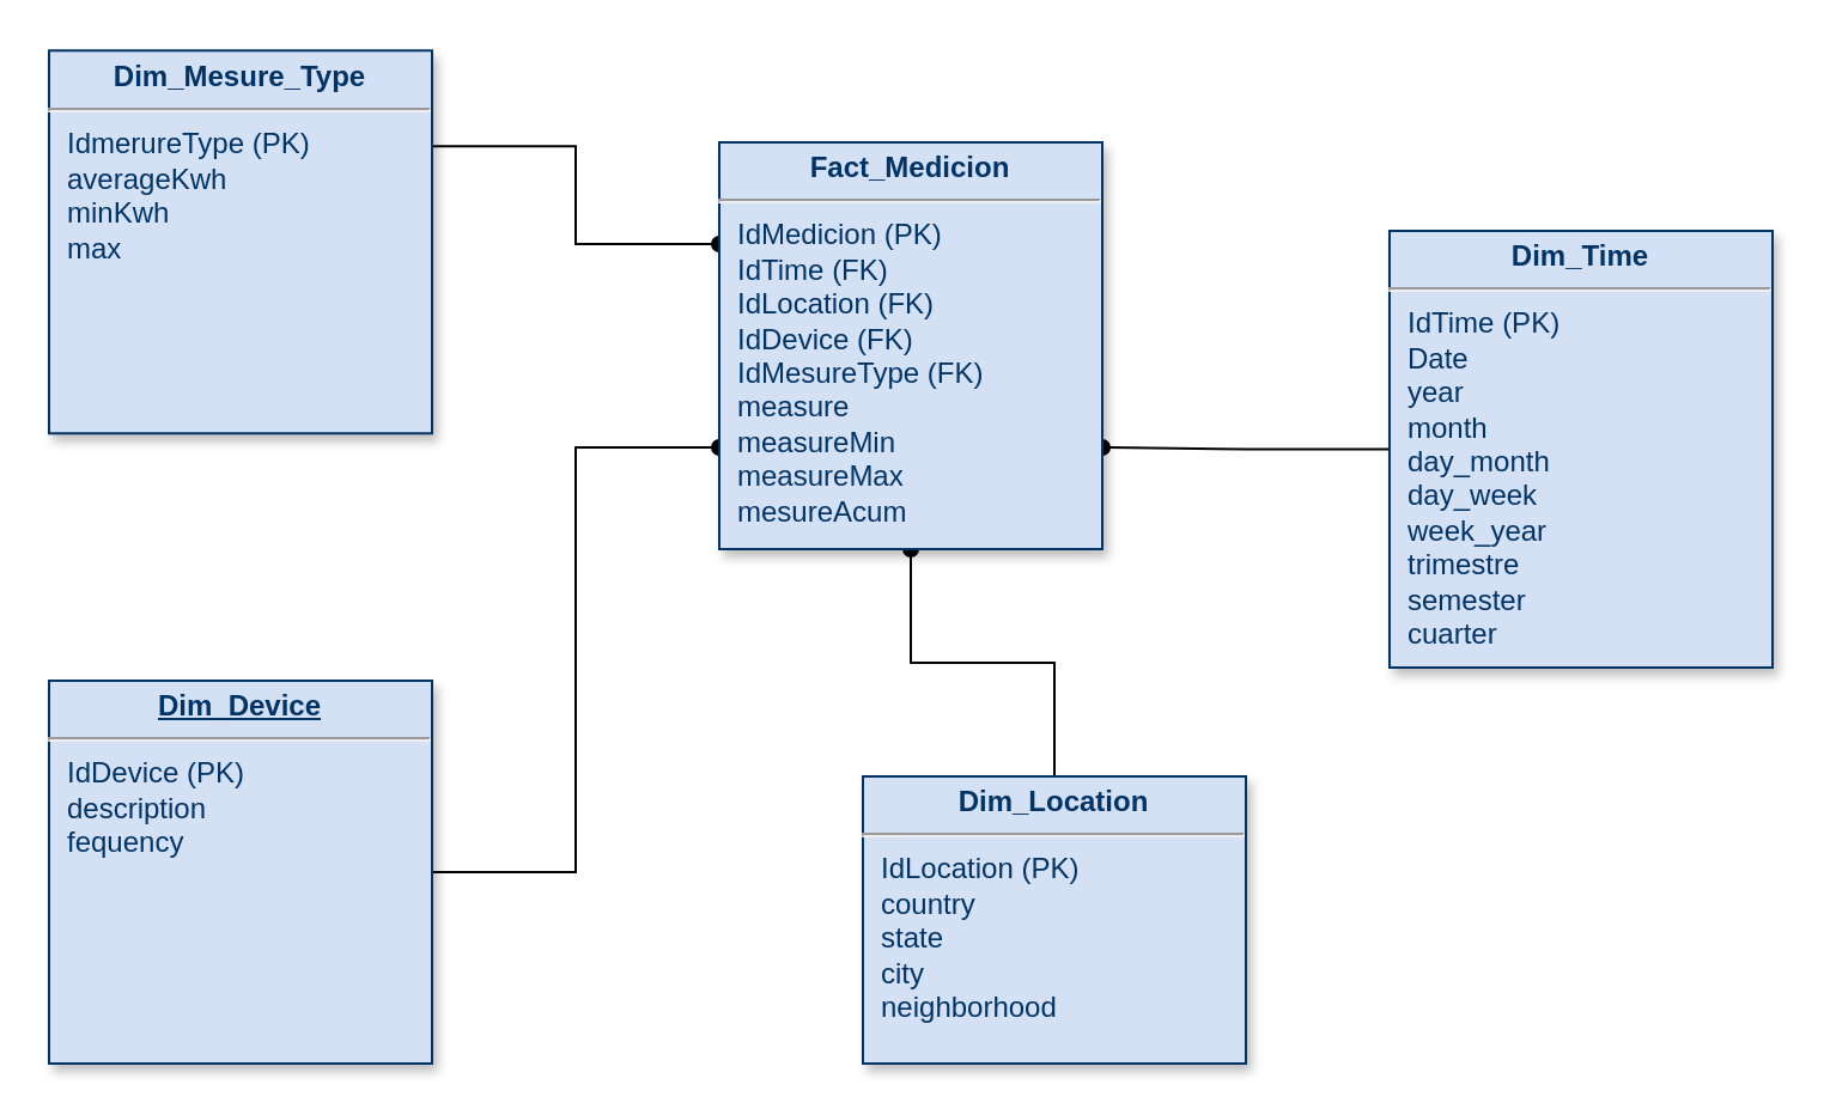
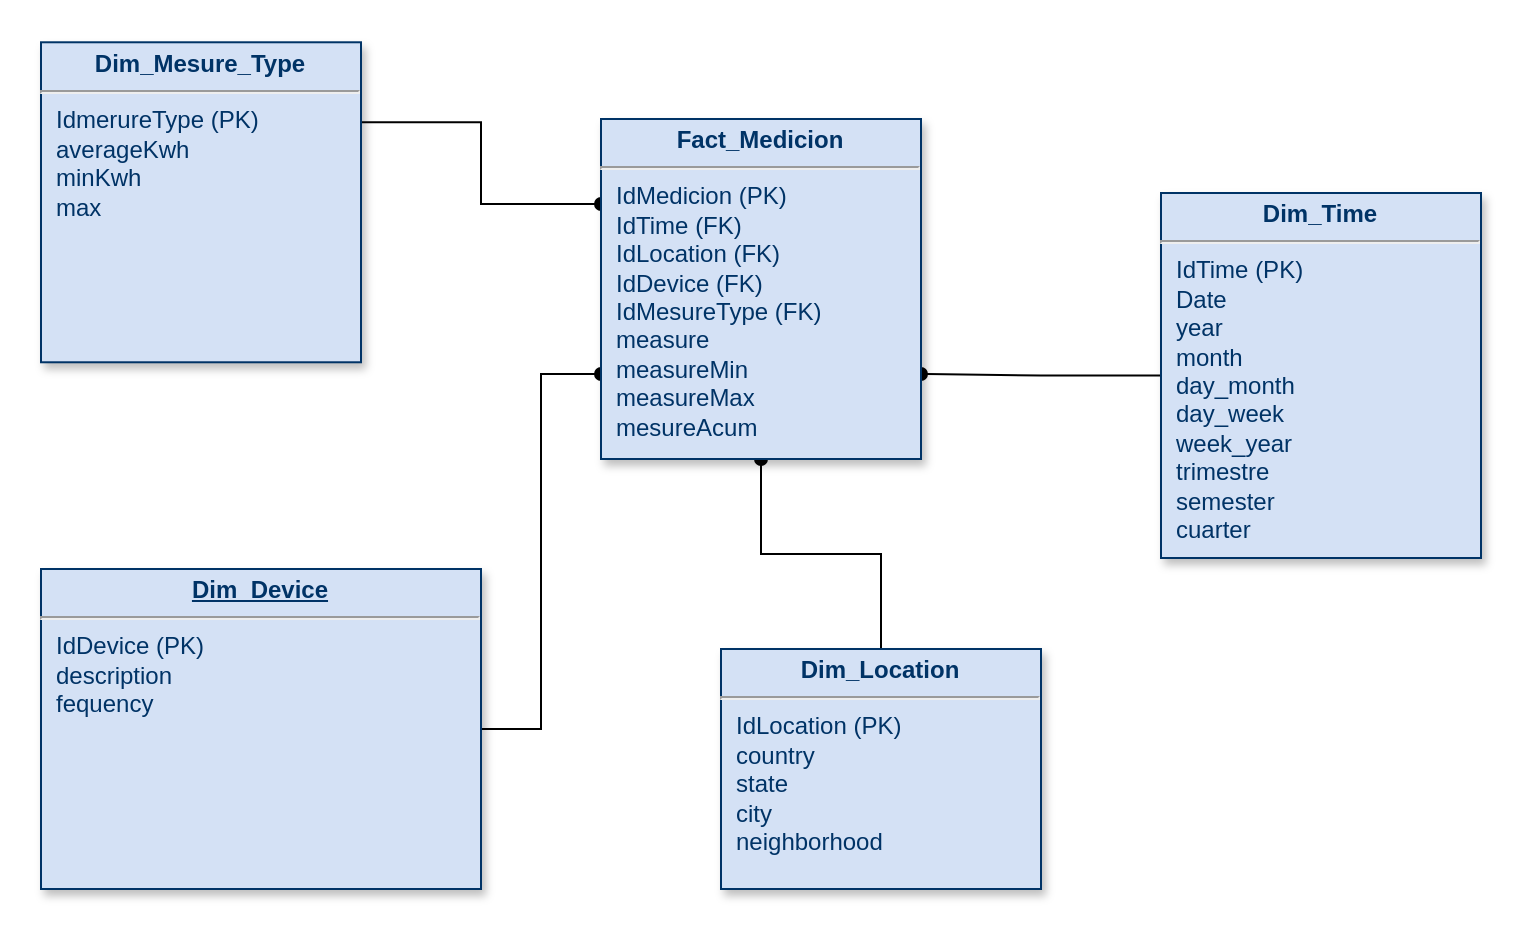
- <mxCell id="7" value="&lt;p style=&quot;margin: 0px ; margin-top: 4px ; text-align: center ; text-decoration: underline&quot;&gt;&lt;strong&gt;Dim_Device&lt;/strong&gt;&lt;/p&gt;&lt;hr&gt;&lt;p style=&quot;margin: 0px ; margin-left: 8px&quot;&gt;IdDevice (PK)&lt;/p&gt;&lt;p style=&quot;margin: 0px ; margin-left: 8px&quot;&gt;description&lt;/p&gt;&lt;p style=&quot;margin: 0px ; margin-left: 8px&quot;&gt;fequency&lt;/p&gt;&lt;p style=&quot;margin: 0px ; margin-left: 8px&quot;&gt;&lt;br&gt;&lt;/p&gt;" style="verticalAlign=top;align=left;overflow=fill;fontSize=12;fontFamily=Helvetica;html=1;strokeColor=#003366;shadow=1;fillColor=#D4E1F5;fontColor=#003366" parent="1" vertex="1"><mxGeometry x="20" y="284" width="160" height="160" as="geometry" /></mxCell>
+ <mxCell id="7" value="&lt;p style=&quot;margin: 0px ; margin-top: 4px ; text-align: center ; text-decoration: underline&quot;&gt;&lt;strong&gt;Dim_Device&lt;/strong&gt;&lt;/p&gt;&lt;hr&gt;&lt;p style=&quot;margin: 0px ; margin-left: 8px&quot;&gt;IdDevice (PK)&lt;/p&gt;&lt;p style=&quot;margin: 0px ; margin-left: 8px&quot;&gt;description&lt;/p&gt;&lt;p style=&quot;margin: 0px ; margin-left: 8px&quot;&gt;fequency&lt;/p&gt;&lt;p style=&quot;margin: 0px ; margin-left: 8px&quot;&gt;&lt;br&gt;&lt;/p&gt;" style="verticalAlign=top;align=left;overflow=fill;fontSize=12;fontFamily=Helvetica;html=1;strokeColor=#003366;shadow=1;fillColor=#D4E1F5;fontColor=#003366" parent="1" vertex="1"><mxGeometry x="20" y="284" width="220" height="160" as="geometry" /></mxCell>
